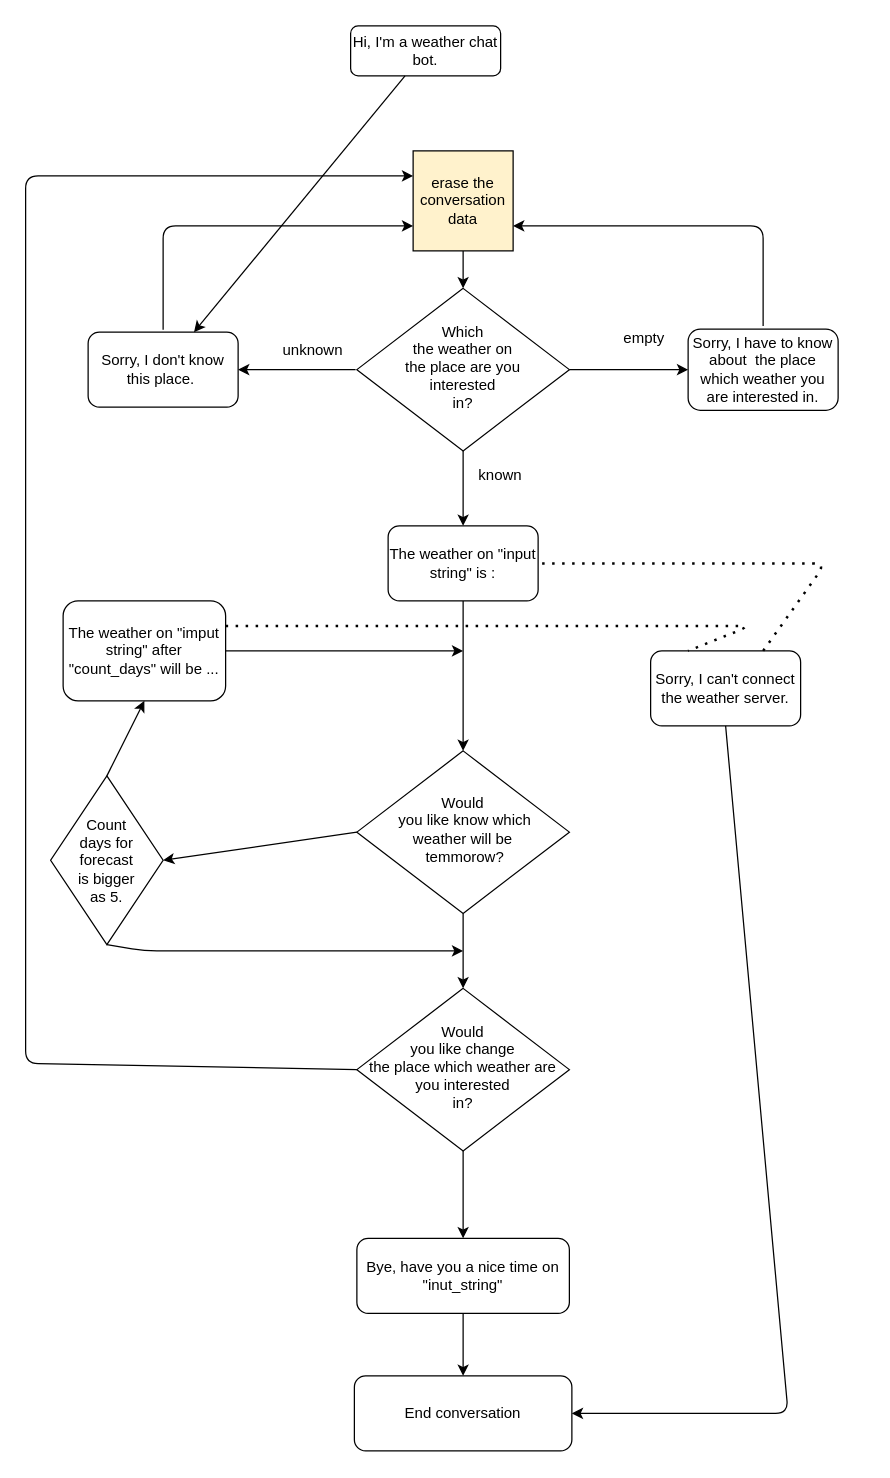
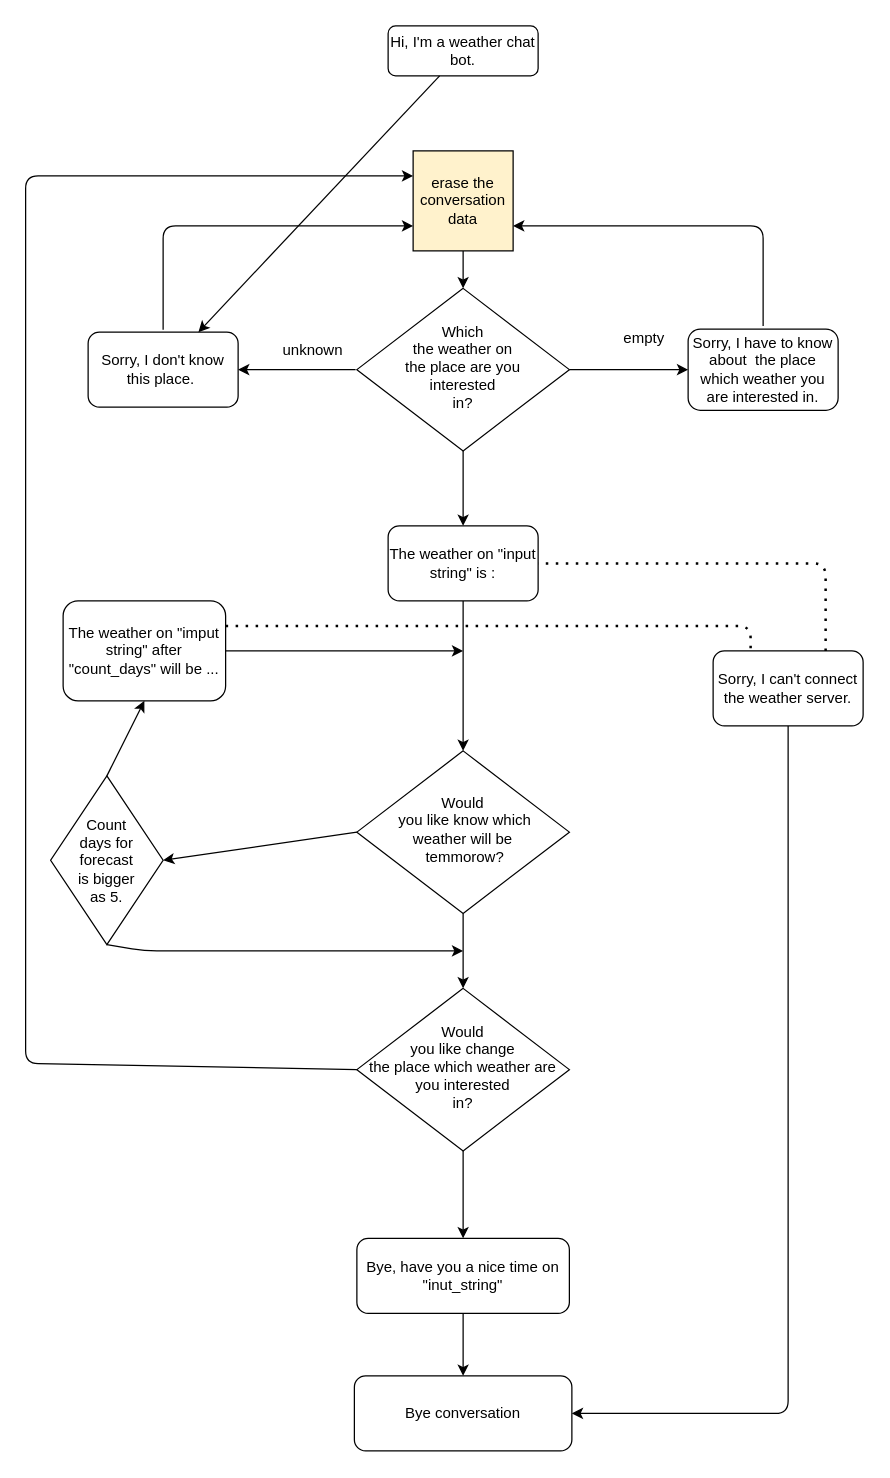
- <mxCell id="2" value="Hi, I'm a weather chat bot." style="rounded=1;whiteSpace=wrap;html=1;fontSize=12;glass=0;strokeWidth=1;shadow=0;" parent="1" vertex="1"><mxGeometry x="280" y="20" width="120" height="40" as="geometry" /></mxCell>
+ <mxCell id="2" value="Hi, I'm a weather chat bot." style="rounded=1;whiteSpace=wrap;html=1;fontSize=12;glass=0;strokeWidth=1;shadow=0;" parent="1" vertex="1"><mxGeometry x="310" y="20" width="120" height="40" as="geometry" /></mxCell>
- <mxCell id="14" value="known" style="text;html=1;strokeColor=none;fillColor=none;align=center;verticalAlign=middle;whiteSpace=wrap;rounded=0;" parent="1" vertex="1"><mxGeometry x="380" y="370" width="40" height="20" as="geometry" /></mxCell>
- <mxCell id="29" value="Sorry, I can't connect the weather server." style="rounded=1;whiteSpace=wrap;html=1;" parent="1" vertex="1"><mxGeometry x="520" y="520" width="120" height="60" as="geometry" /></mxCell>
+ <mxCell id="29" value="Sorry, I can't connect the weather server." style="rounded=1;whiteSpace=wrap;html=1;" parent="1" vertex="1"><mxGeometry x="570" y="520" width="120" height="60" as="geometry" /></mxCell>
- <mxCell id="26" value="End conversation" style="rounded=1;whiteSpace=wrap;html=1;" parent="1" vertex="1"><mxGeometry x="283" y="1100" width="174" height="60" as="geometry" /></mxCell>
+ <mxCell id="26" value="Bye conversation" style="rounded=1;whiteSpace=wrap;html=1;" parent="1" vertex="1"><mxGeometry x="283" y="1100" width="174" height="60" as="geometry" /></mxCell>
